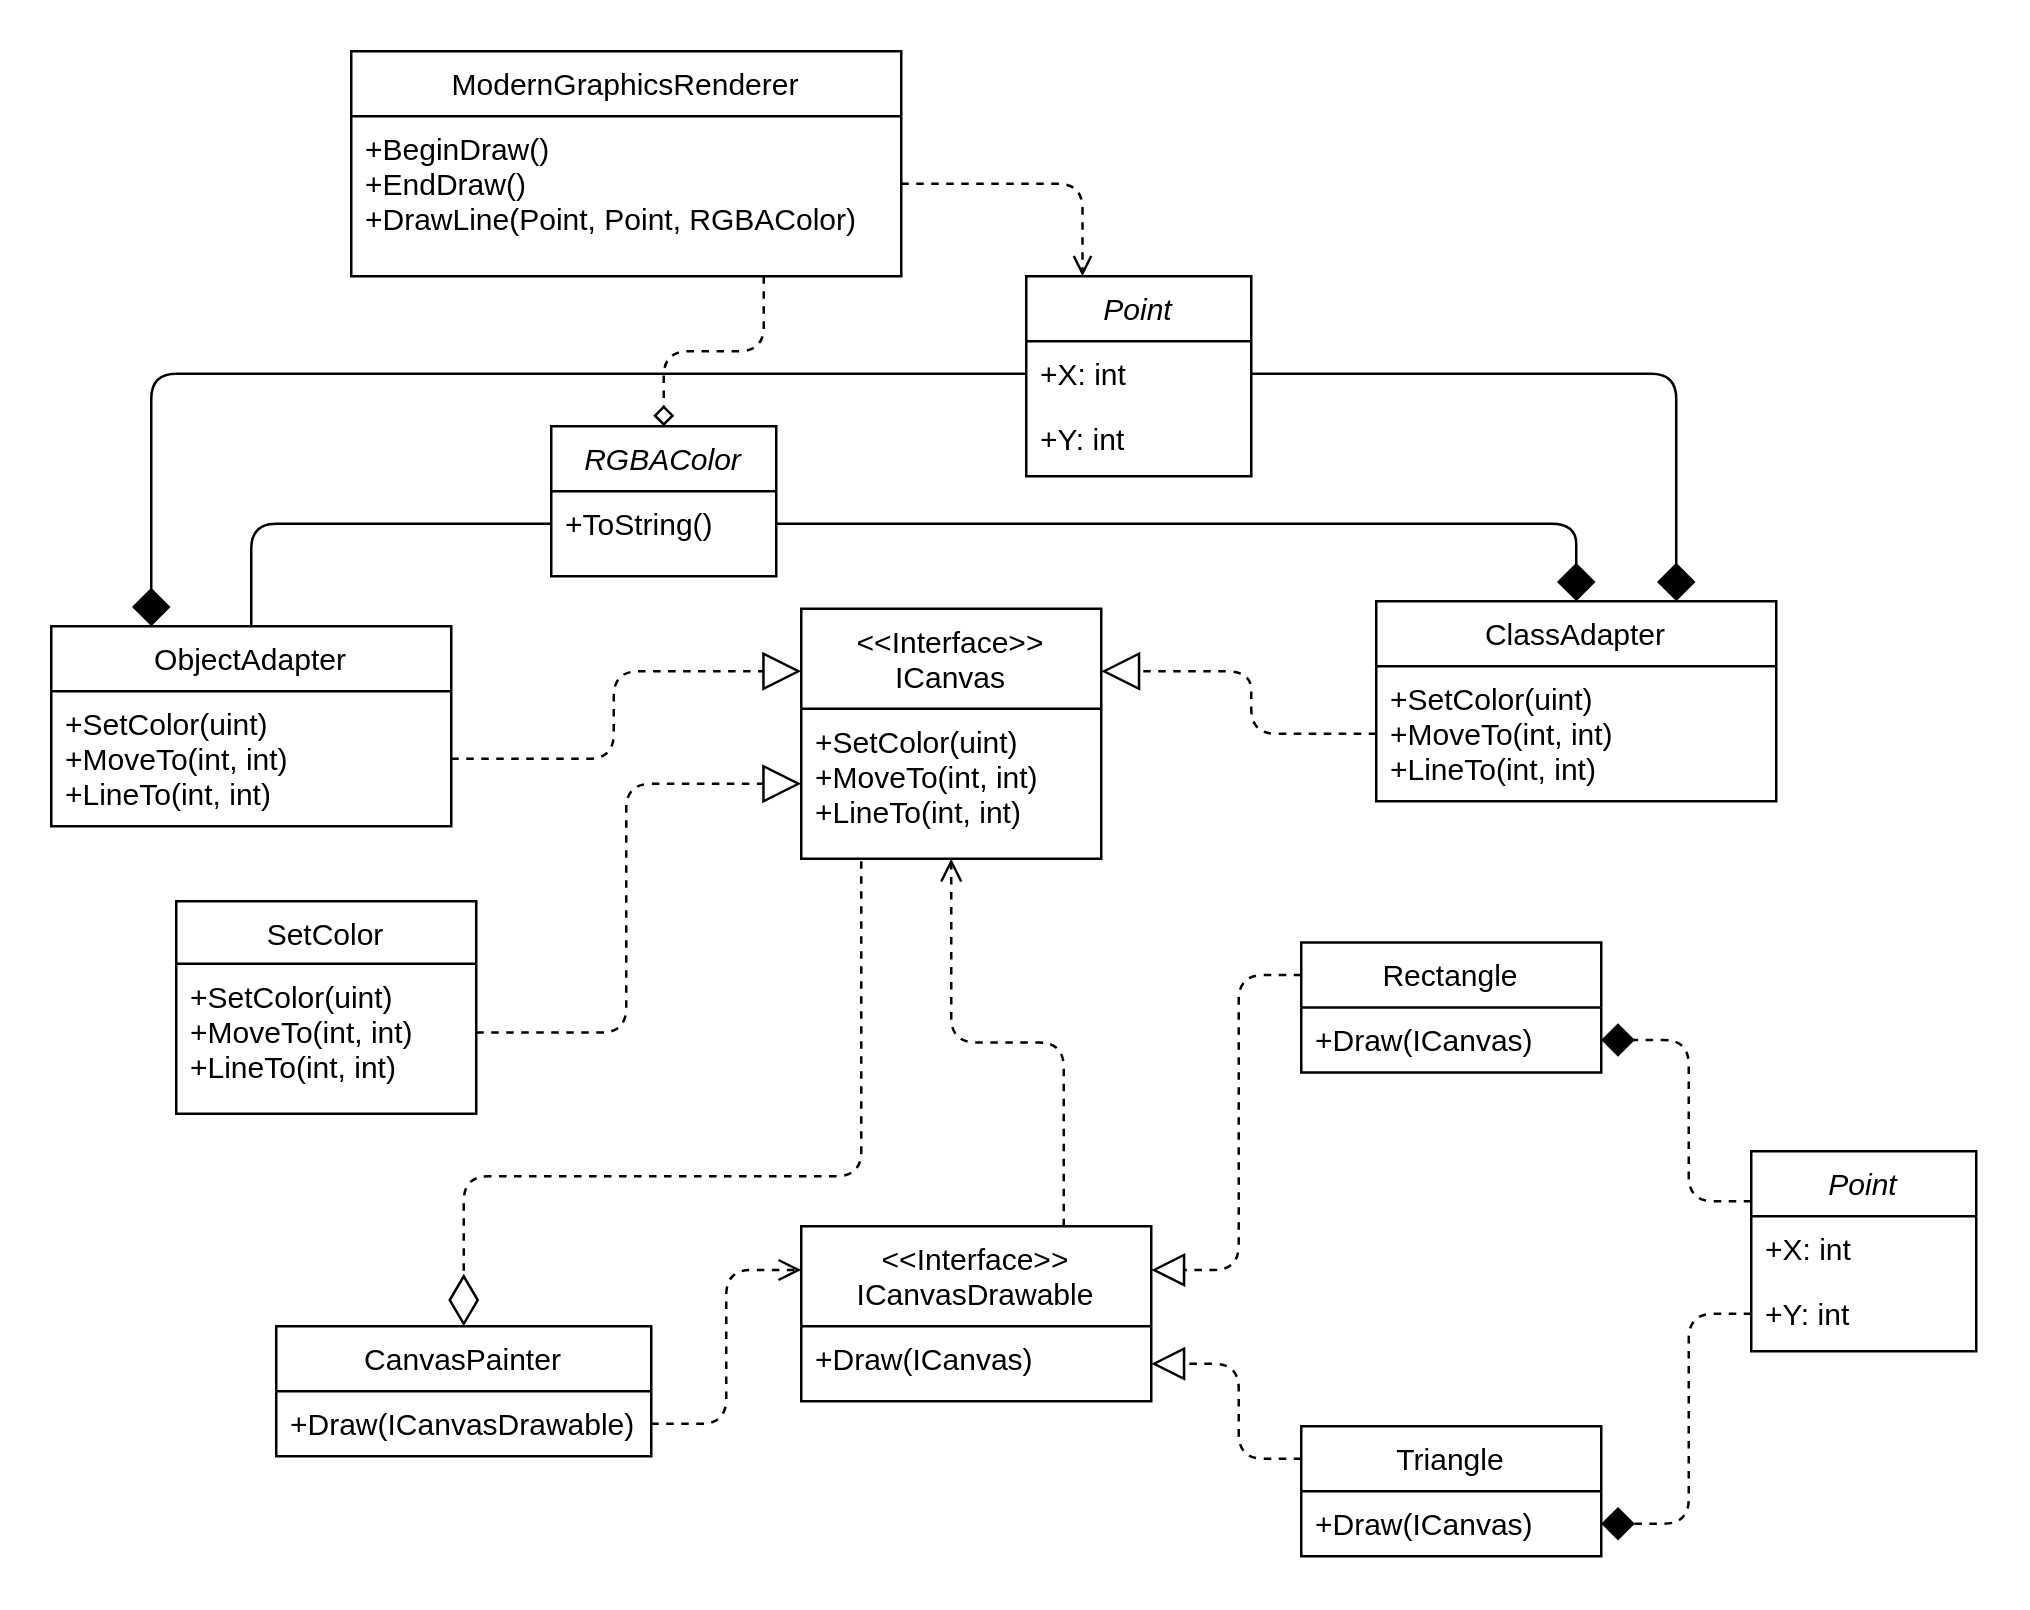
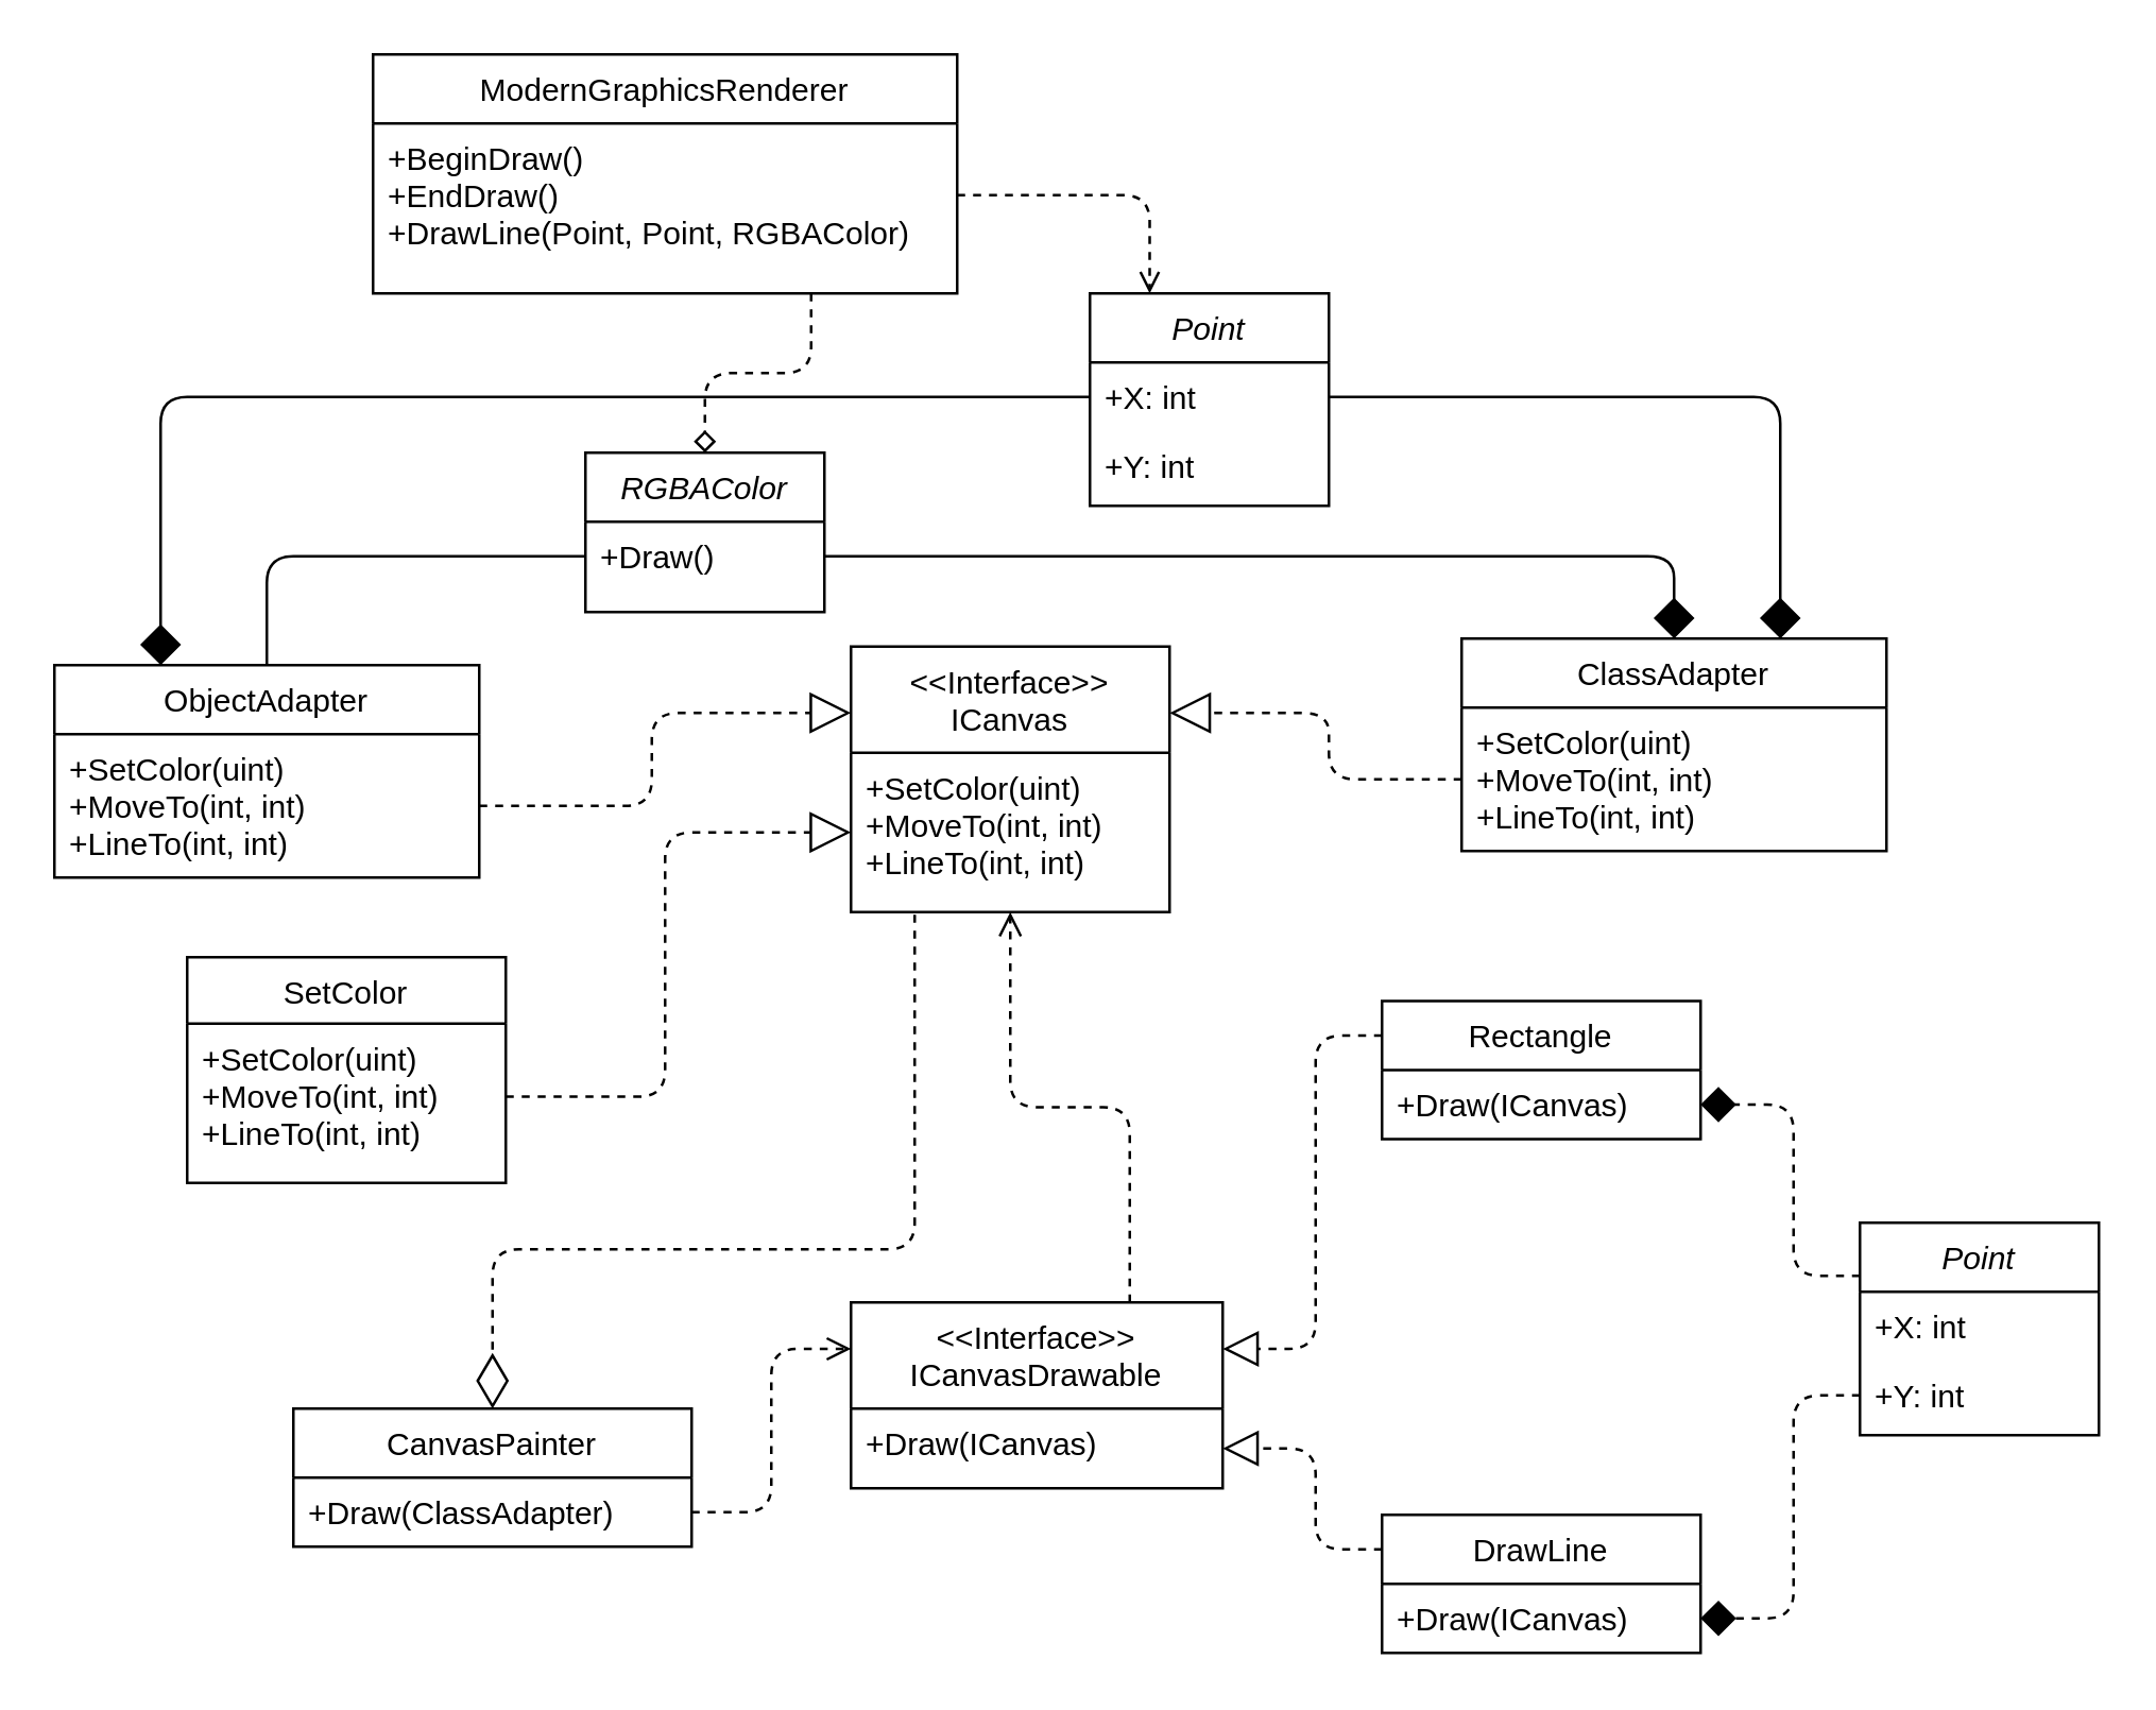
- <mxCell id="33" value="+ToString()" style="text;align=left;verticalAlign=top;spacingLeft=4;spacingRight=4;overflow=hidden;rotatable=0;points=[[0,0.5],[1,0.5]];portConstraint=eastwest;" parent="32" vertex="1"><mxGeometry y="26" width="90" height="26" as="geometry" /></mxCell>
+ <mxCell id="33" value="+Draw()" style="text;align=left;verticalAlign=top;spacingLeft=4;spacingRight=4;overflow=hidden;rotatable=0;points=[[0,0.5],[1,0.5]];portConstraint=eastwest;" parent="32" vertex="1"><mxGeometry y="26" width="90" height="26" as="geometry" /></mxCell>
- <mxCell id="24" value="+Draw(ICanvasDrawable)" style="text;align=left;verticalAlign=top;spacingLeft=4;spacingRight=4;overflow=hidden;rotatable=0;points=[[0,0.5],[1,0.5]];portConstraint=eastwest;" parent="23" vertex="1"><mxGeometry y="26" width="150" height="26" as="geometry" /></mxCell>
+ <mxCell id="24" value="+Draw(ClassAdapter)" style="text;align=left;verticalAlign=top;spacingLeft=4;spacingRight=4;overflow=hidden;rotatable=0;points=[[0,0.5],[1,0.5]];portConstraint=eastwest;" parent="23" vertex="1"><mxGeometry y="26" width="150" height="26" as="geometry" /></mxCell>
- <mxCell id="13" value="Triangle" style="swimlane;fontStyle=0;align=center;verticalAlign=top;childLayout=stackLayout;horizontal=1;startSize=26;horizontalStack=0;resizeParent=1;resizeLast=0;collapsible=1;marginBottom=0;rounded=0;shadow=0;strokeWidth=1;" parent="1" vertex="1"><mxGeometry x="520" y="570" width="120" height="52" as="geometry"><mxRectangle x="340" y="380" width="170" height="26" as="alternateBounds" /></mxGeometry></mxCell>
+ <mxCell id="13" value="DrawLine" style="swimlane;fontStyle=0;align=center;verticalAlign=top;childLayout=stackLayout;horizontal=1;startSize=26;horizontalStack=0;resizeParent=1;resizeLast=0;collapsible=1;marginBottom=0;rounded=0;shadow=0;strokeWidth=1;" parent="1" vertex="1"><mxGeometry x="520" y="570" width="120" height="52" as="geometry"><mxRectangle x="340" y="380" width="170" height="26" as="alternateBounds" /></mxGeometry></mxCell>
